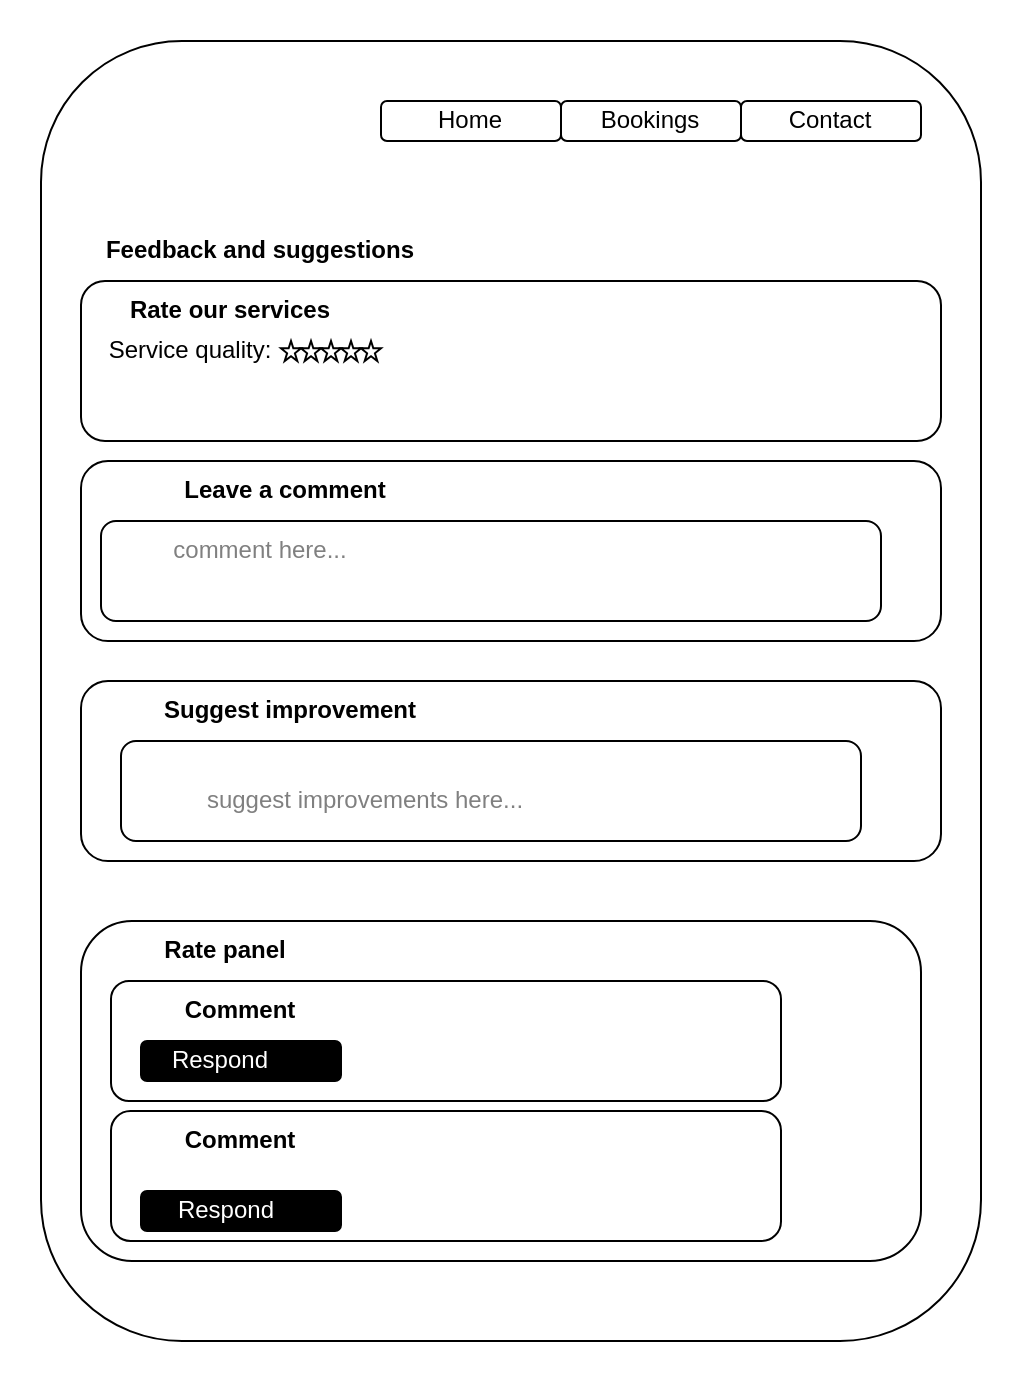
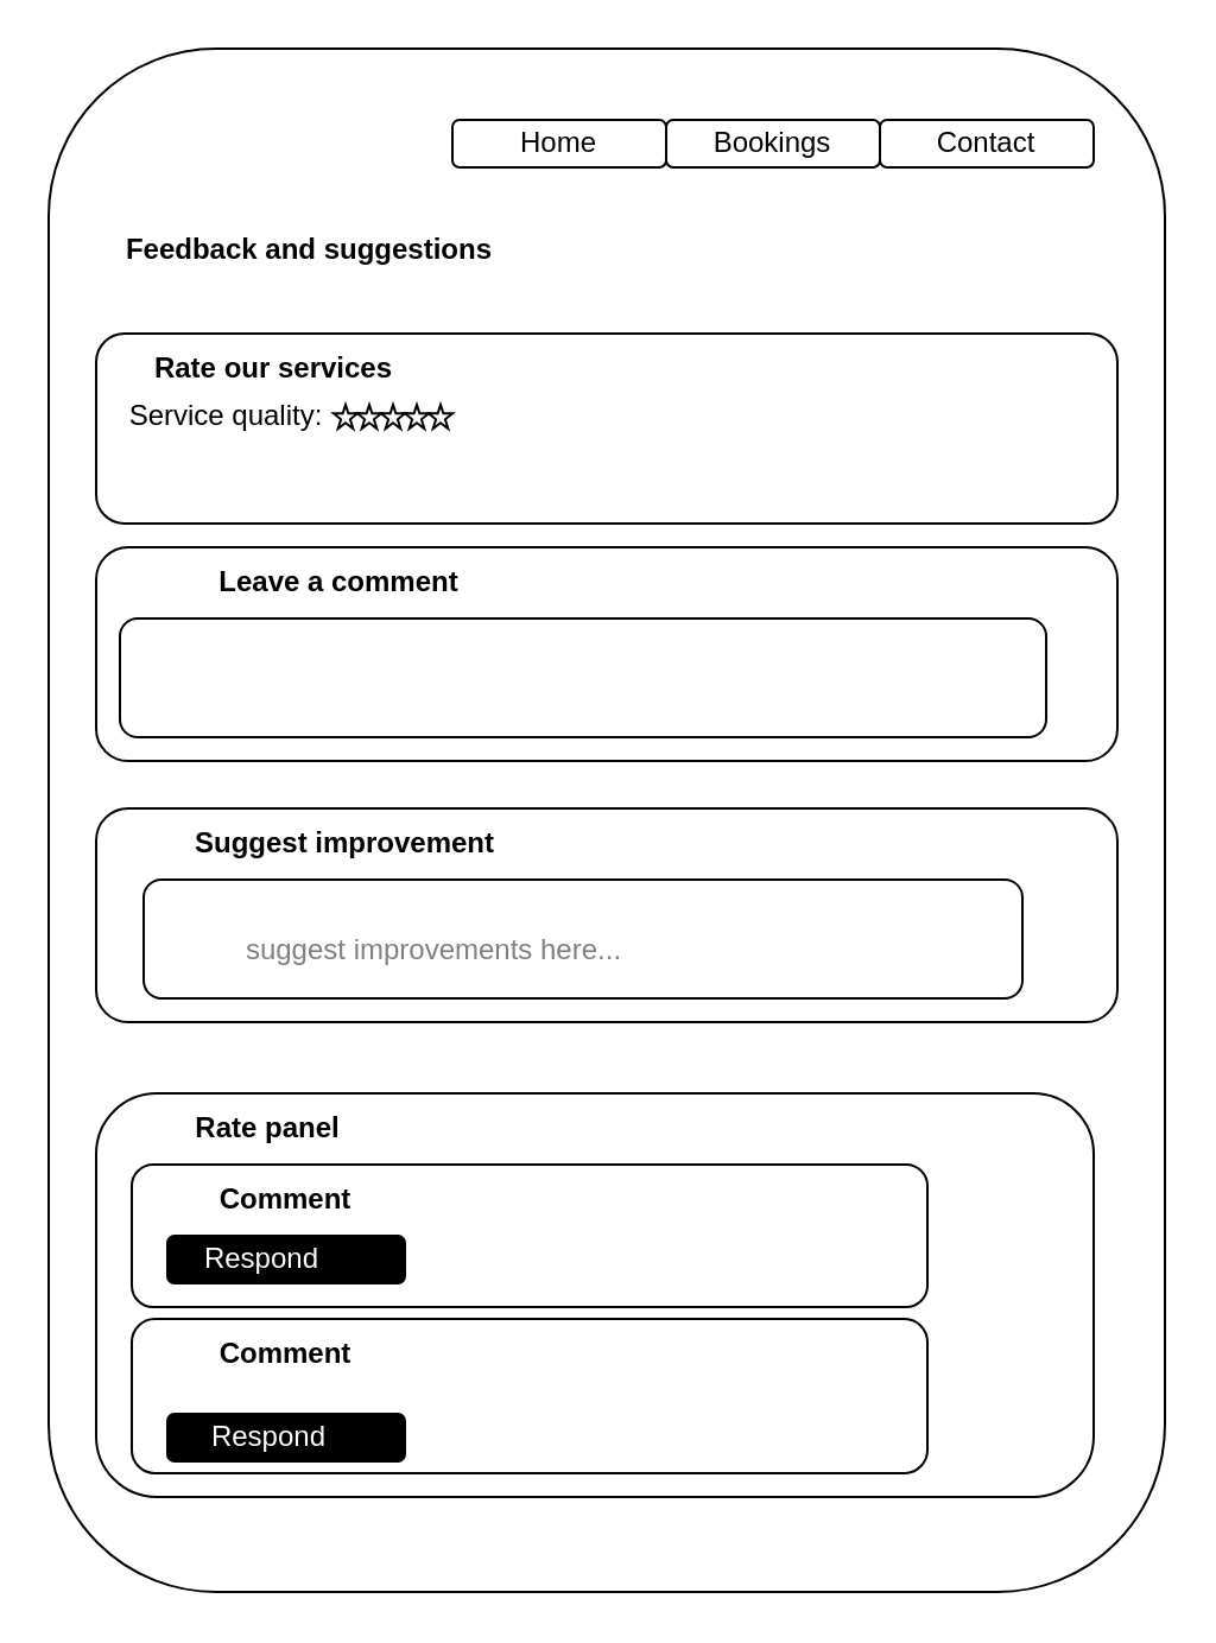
- <mxCell id="3" value="&lt;b&gt;Feedback and suggestions&lt;/b&gt;" style="text;html=1;strokeColor=none;fillColor=none;align=center;verticalAlign=middle;whiteSpace=wrap;rounded=0;" vertex="1" parent="1"><mxGeometry x="40" y="110" width="180" height="30" as="geometry" /></mxCell>
+ <mxCell id="3" value="&lt;b&gt;Feedback and suggestions&lt;/b&gt;" style="text;html=1;strokeColor=none;fillColor=none;align=center;verticalAlign=middle;whiteSpace=wrap;rounded=0;" vertex="1" parent="1"><mxGeometry x="40" y="90" width="180" height="30" as="geometry" /></mxCell>
- <mxCell id="21" value="&lt;font color=&quot;#808080&quot;&gt;comment here...&lt;/font&gt;" style="text;html=1;strokeColor=none;fillColor=none;align=center;verticalAlign=middle;whiteSpace=wrap;rounded=0;" vertex="1" parent="1"><mxGeometry x="50" y="260" width="160" height="30" as="geometry" /></mxCell>
